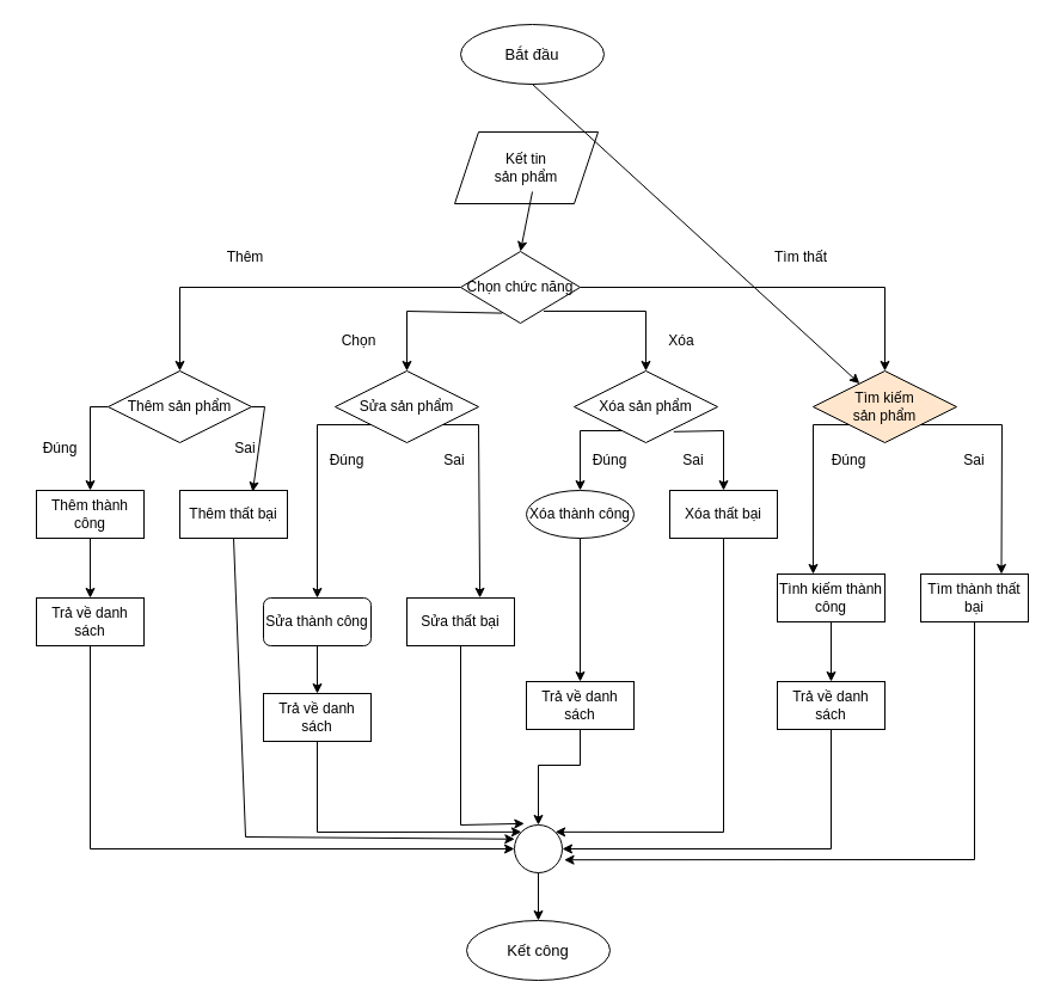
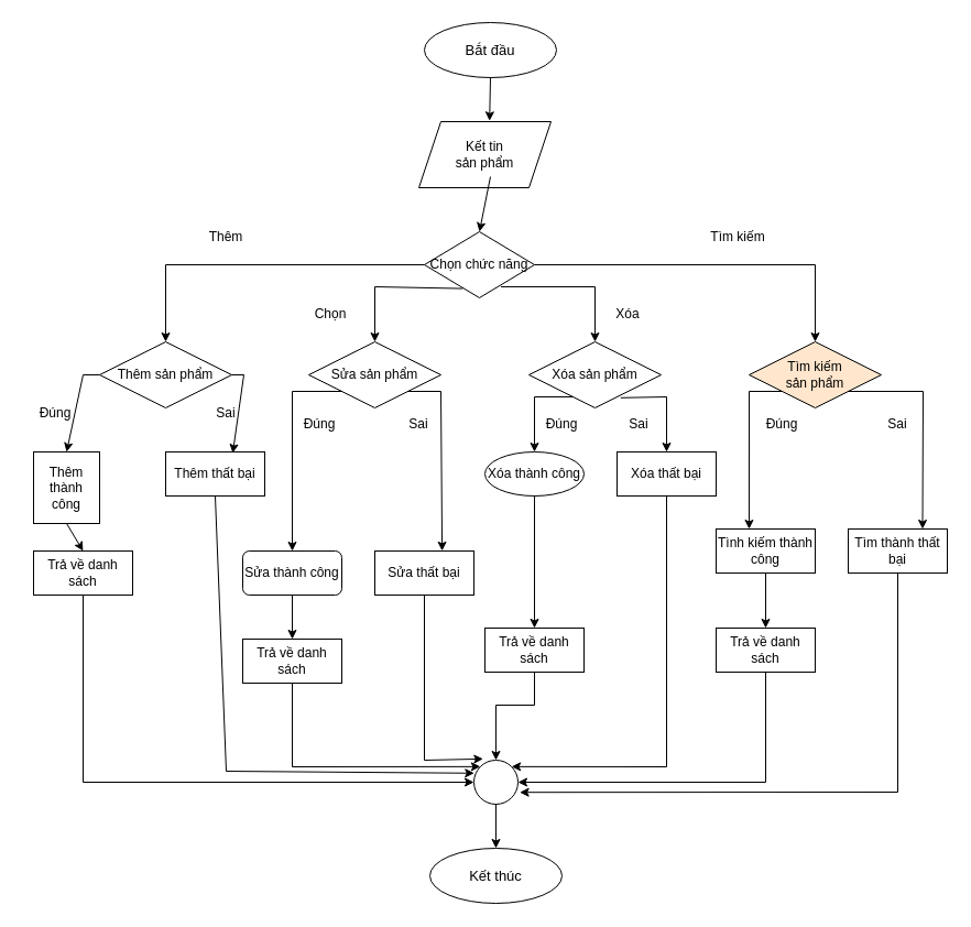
- <mxCell id="22" value="" style="endArrow=classic;html=1;rounded=0;exitX=0.5;exitY=1;exitDx=0;exitDy=0;" edge="1" parent="1" source="2" target="8"><mxGeometry width="50" height="50" relative="1" as="geometry"><mxPoint x="590" y="40" as="sourcePoint" /><mxPoint x="640" y="-10" as="targetPoint" /></mxGeometry></mxCell>
+ <mxCell id="22" value="" style="endArrow=classic;html=1;rounded=0;exitX=0.5;exitY=1;exitDx=0;exitDy=0;entryX=0.535;entryY=-0.012;entryDx=0;entryDy=0;entryPerimeter=0;" edge="1" parent="1" source="2" target="3"><mxGeometry width="50" height="50" relative="1" as="geometry"><mxPoint x="590" y="40" as="sourcePoint" /><mxPoint x="640" y="-10" as="targetPoint" /></mxGeometry></mxCell>
- <mxCell id="31" value="Tìm thất" style="text;html=1;strokeColor=none;fillColor=none;align=center;verticalAlign=middle;whiteSpace=wrap;rounded=0;" vertex="1" parent="1"><mxGeometry x="640" y="200" width="60" height="30" as="geometry" /></mxCell>
+ <mxCell id="31" value="Tìm kiếm" style="text;html=1;strokeColor=none;fillColor=none;align=center;verticalAlign=middle;whiteSpace=wrap;rounded=0;" vertex="1" parent="1"><mxGeometry x="640" y="200" width="60" height="30" as="geometry" /></mxCell>
- <mxCell id="10" value="Thêm thành công" style="rounded=0;whiteSpace=wrap;html=1;" vertex="1" parent="1"><mxGeometry x="30" y="410" width="90" height="40" as="geometry" /></mxCell>
+ <mxCell id="10" value="Thêm thành công" style="rounded=0;whiteSpace=wrap;html=1;" vertex="1" parent="1"><mxGeometry x="30" y="410" width="60" height="65" as="geometry" /></mxCell>
- <mxCell id="9" value="Kết công" style="ellipse;whiteSpace=wrap;html=1;fontSize=13;" vertex="1" parent="1"><mxGeometry x="390" y="770" width="120" height="50" as="geometry" /></mxCell>
+ <mxCell id="9" value="Kết thúc" style="ellipse;whiteSpace=wrap;html=1;fontSize=13;" vertex="1" parent="1"><mxGeometry x="390" y="770" width="120" height="50" as="geometry" /></mxCell>
